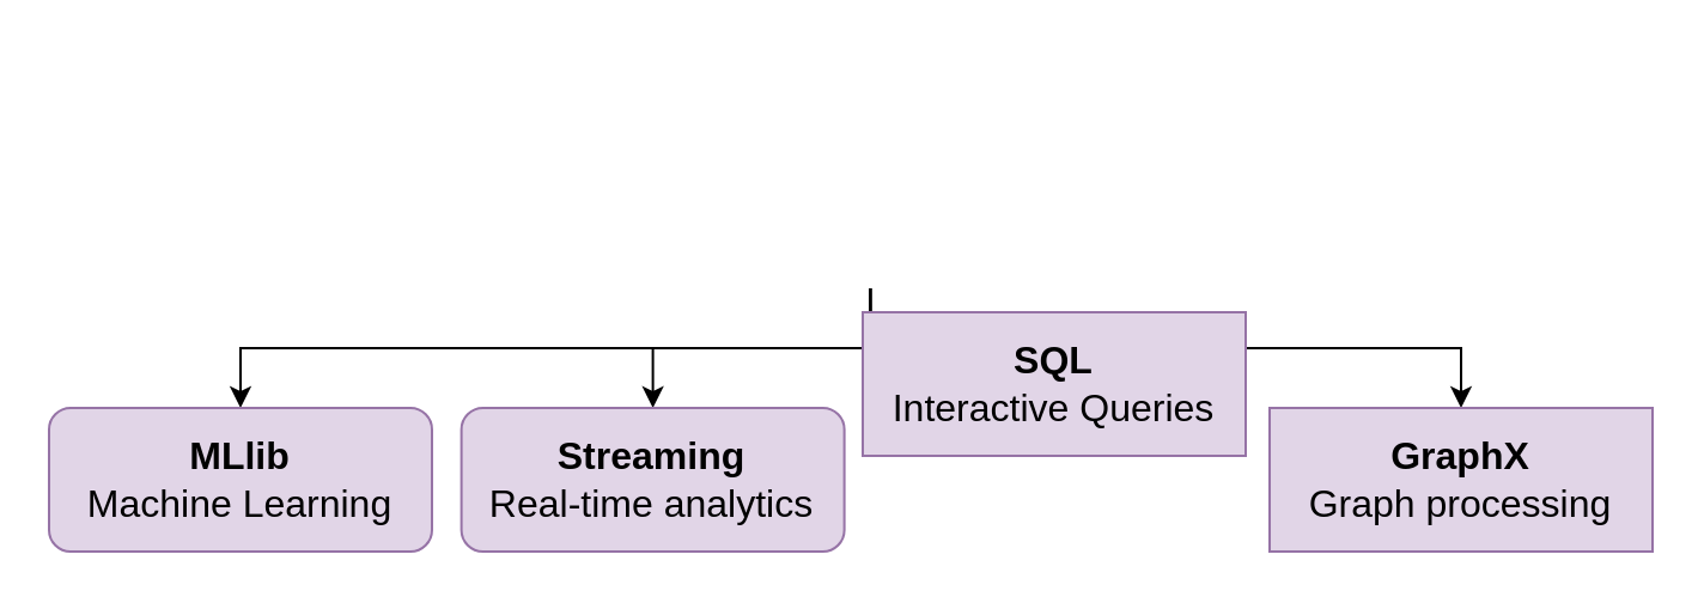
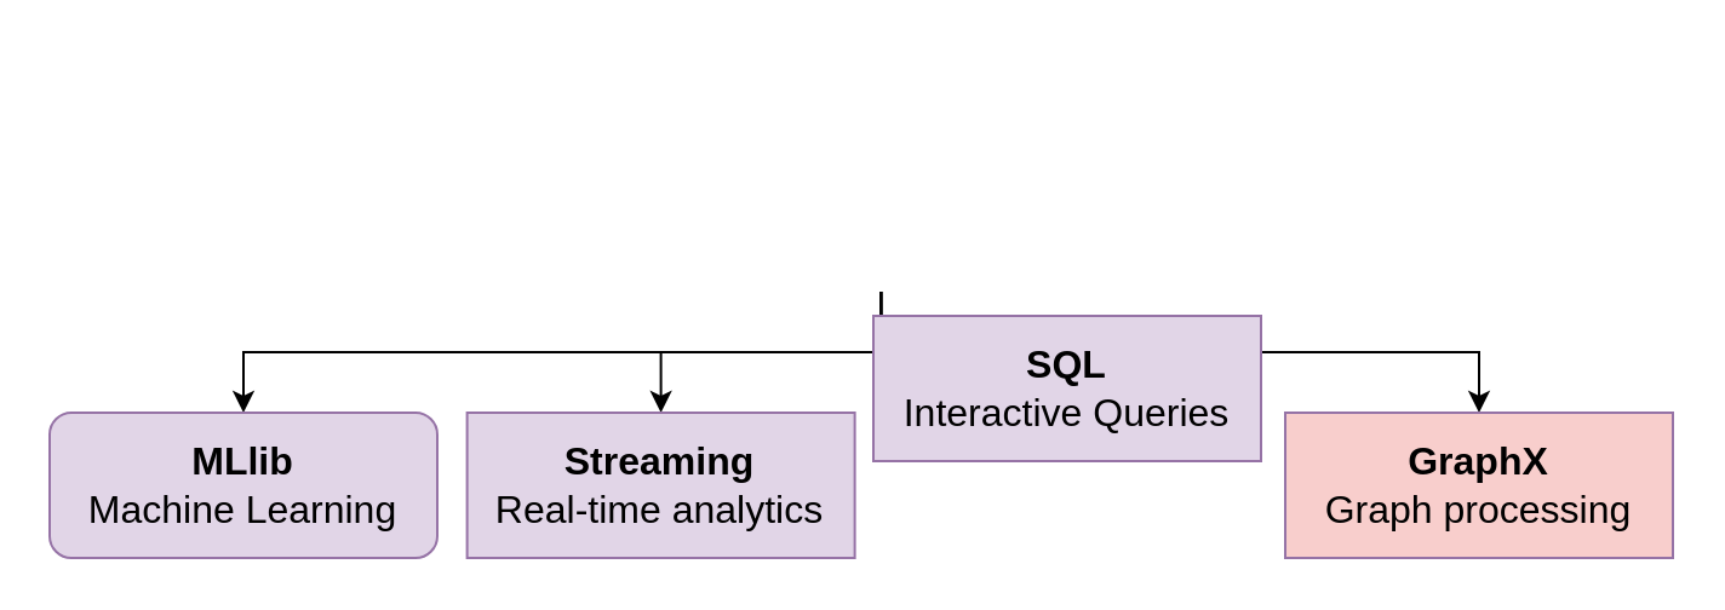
- <mxCell id="8" value="&lt;font style=&quot;font-size: 16px;&quot;&gt;&lt;b&gt;Streaming&lt;br&gt;&lt;/b&gt;Real-time analytics&lt;/font&gt;" style="whiteSpace=wrap;html=1;fillColor=#e1d5e7;strokeColor=#9673a6;rounded=1;" parent="1" vertex="1"><mxGeometry x="192.31" y="170" width="160" height="60" as="geometry" /></mxCell>
+ <mxCell id="8" value="&lt;font style=&quot;font-size: 16px;&quot;&gt;&lt;b&gt;Streaming&lt;br&gt;&lt;/b&gt;Real-time analytics&lt;/font&gt;" style="rounded=0;whiteSpace=wrap;html=1;fillColor=#e1d5e7;strokeColor=#9673a6;" parent="1" vertex="1"><mxGeometry x="192.31" y="170" width="160" height="60" as="geometry" /></mxCell>
- <mxCell id="10" value="&lt;font style=&quot;font-size: 16px;&quot;&gt;&lt;b&gt;GraphX&lt;br&gt;&lt;/b&gt;Graph processing&lt;br&gt;&lt;/font&gt;" style="rounded=0;whiteSpace=wrap;html=1;fillColor=#e1d5e7;strokeColor=#9673a6;" parent="1" vertex="1"><mxGeometry x="530" y="170" width="160" height="60" as="geometry" /></mxCell>
+ <mxCell id="10" value="&lt;font style=&quot;font-size: 16px;&quot;&gt;&lt;b&gt;GraphX&lt;br&gt;&lt;/b&gt;Graph processing&lt;br&gt;&lt;/font&gt;" style="rounded=0;whiteSpace=wrap;html=1;fillColor=#f8cecc;strokeColor=#9673a6;" parent="1" vertex="1"><mxGeometry x="530" y="170" width="160" height="60" as="geometry" /></mxCell>
